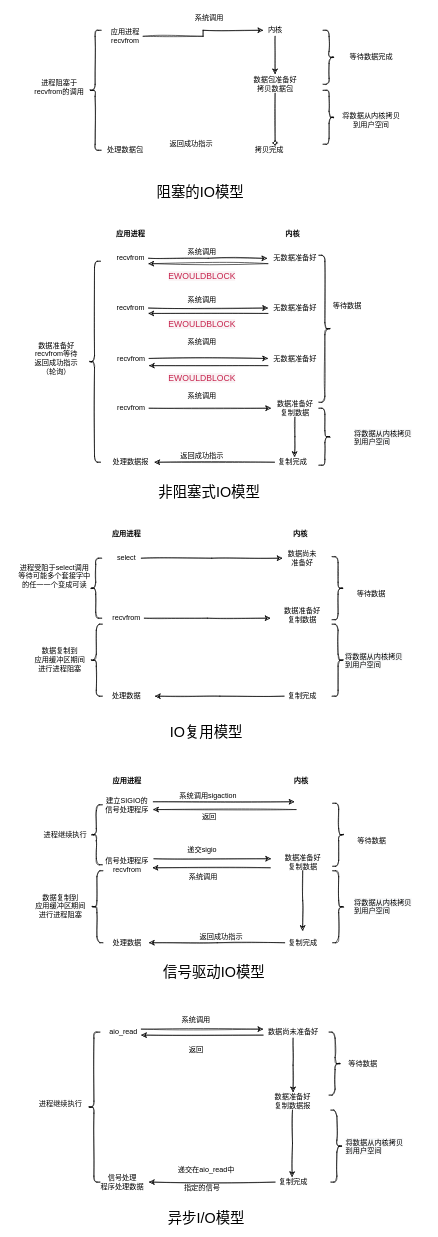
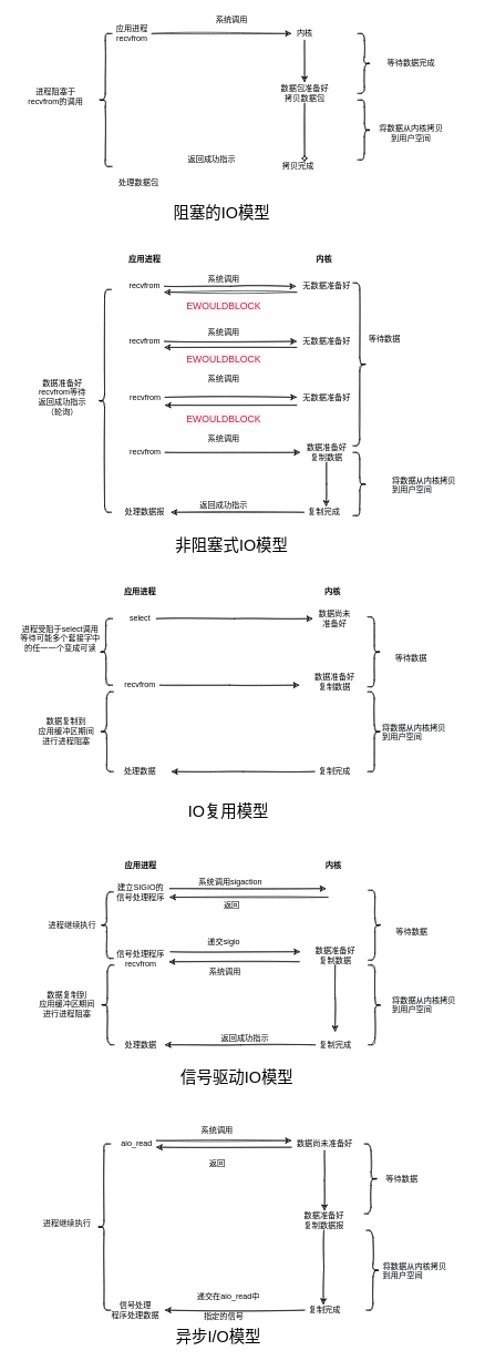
- <mxCell id="3" value="应用进程&lt;br&gt;recvfrom" style="text;html=1;align=center;verticalAlign=middle;resizable=0;points=[];autosize=1;sketch=1;" parent="1" vertex="1"><mxGeometry x="178" y="45" width="60" height="30" as="geometry" /></mxCell>
+ <mxCell id="3" value="应用进程&lt;br&gt;recvfrom" style="text;html=1;align=center;verticalAlign=middle;resizable=0;points=[];autosize=1;sketch=1;" parent="1" vertex="1"><mxGeometry x="168" y="35" width="60" height="30" as="geometry" /></mxCell>
- <mxCell id="9" value="进程阻塞于&lt;br&gt;recvfrom的调用" style="text;html=1;align=center;verticalAlign=middle;resizable=0;points=[];autosize=1;sketch=1;" parent="1" vertex="1"><mxGeometry x="48" y="130" width="100" height="30" as="geometry" /></mxCell>
+ <mxCell id="9" value="进程阻塞于&lt;br&gt;recvfrom的调用" style="text;html=1;align=center;verticalAlign=middle;resizable=0;points=[];autosize=1;sketch=1;" parent="1" vertex="1"><mxGeometry x="33" y="130" width="100" height="30" as="geometry" /></mxCell>
- <mxCell id="6" value="处理数据包" style="text;html=1;align=center;verticalAlign=middle;resizable=0;points=[];autosize=1;sketch=1;" parent="1" vertex="1"><mxGeometry x="168" y="240" width="80" height="20" as="geometry" /></mxCell>
+ <mxCell id="6" value="处理数据包" style="text;html=1;align=center;verticalAlign=middle;resizable=0;points=[];autosize=1;sketch=1;" parent="1" vertex="1"><mxGeometry x="168" y="265" width="80" height="20" as="geometry" /></mxCell>
- <mxCell id="123" value="&lt;font style=&quot;font-size: 24px&quot;&gt;异步I/O模型&lt;/font&gt;" style="text;html=1;align=center;verticalAlign=middle;resizable=0;points=[];autosize=1;sketch=1;" parent="1" vertex="1"><mxGeometry x="273" y="2020" width="140" height="20" as="geometry" /></mxCell>
+ <mxCell id="123" value="&lt;font style=&quot;font-size: 24px&quot;&gt;异步I/O模型&lt;/font&gt;" style="text;html=1;align=center;verticalAlign=middle;resizable=0;points=[];autosize=1;sketch=1;" parent="1" vertex="1"><mxGeometry x="258" y="2000" width="140" height="20" as="geometry" /></mxCell>
